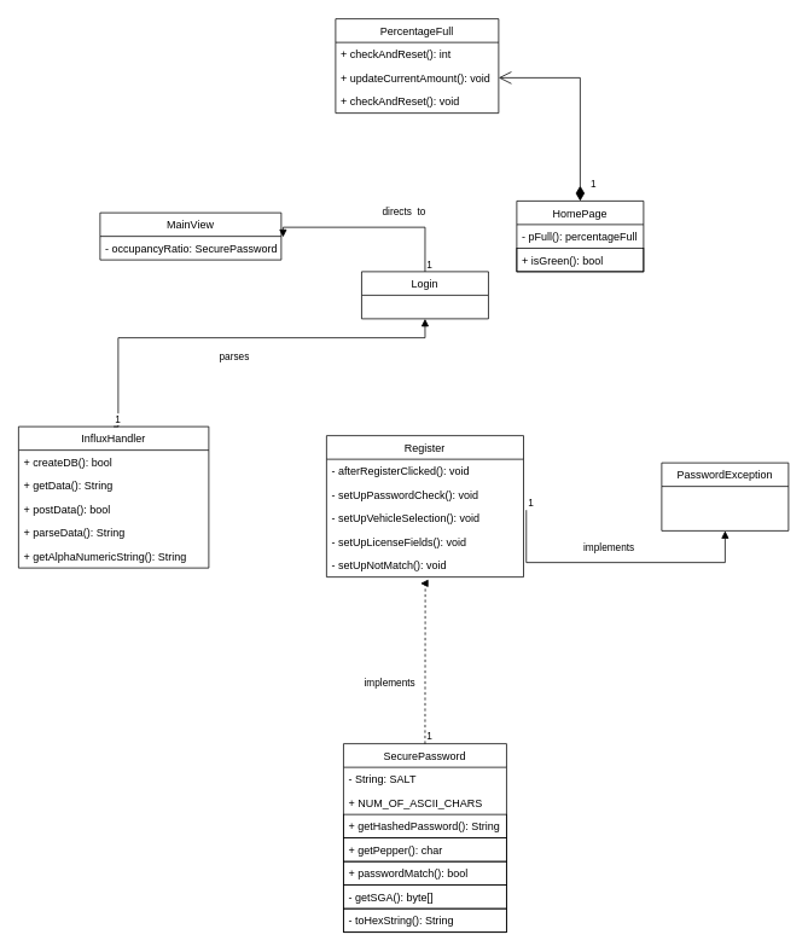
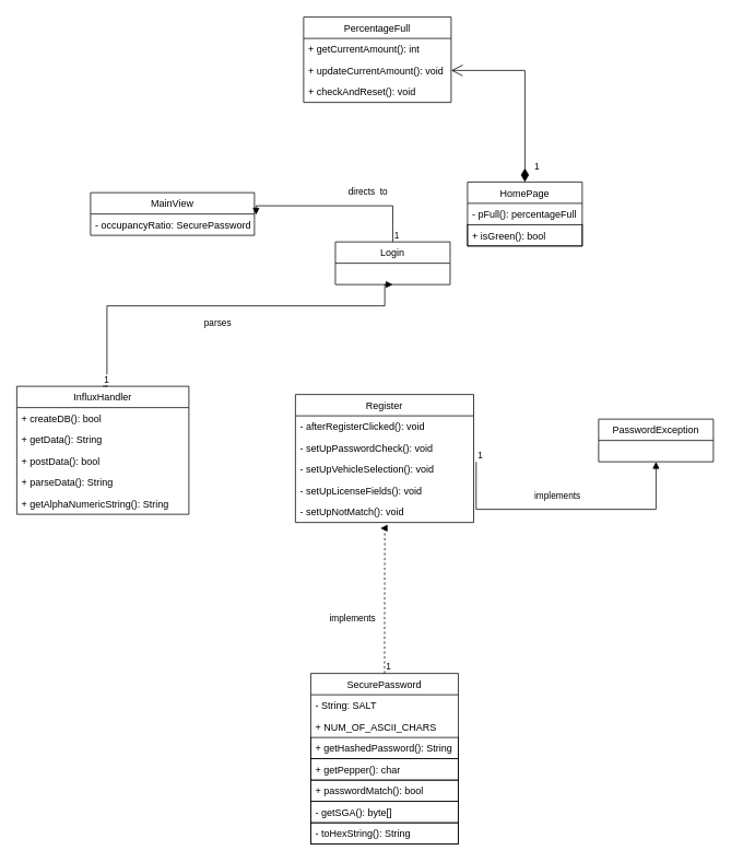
- <mxCell id="17" value="+ checkAndReset(): int" style="text;strokeColor=none;fillColor=none;align=left;verticalAlign=top;spacingLeft=4;spacingRight=4;overflow=hidden;rotatable=0;points=[[0,0.5],[1,0.5]];portConstraint=eastwest;" vertex="1" parent="16"><mxGeometry y="26" width="180" height="26" as="geometry" /></mxCell>
+ <mxCell id="17" value="+ getCurrentAmount(): int" style="text;strokeColor=none;fillColor=none;align=left;verticalAlign=top;spacingLeft=4;spacingRight=4;overflow=hidden;rotatable=0;points=[[0,0.5],[1,0.5]];portConstraint=eastwest;" vertex="1" parent="16"><mxGeometry y="26" width="180" height="26" as="geometry" /></mxCell>
- <mxCell id="23" value="Login" style="swimlane;fontStyle=0;childLayout=stackLayout;horizontal=1;startSize=26;fillColor=none;horizontalStack=0;resizeParent=1;resizeParentMax=0;resizeLast=0;collapsible=1;marginBottom=0;" vertex="1" parent="1"><mxGeometry x="398.75" y="299" width="140" height="52" as="geometry" /></mxCell>
+ <mxCell id="23" value="Login" style="swimlane;fontStyle=0;childLayout=stackLayout;horizontal=1;startSize=26;fillColor=none;horizontalStack=0;resizeParent=1;resizeParentMax=0;resizeLast=0;collapsible=1;marginBottom=0;" vertex="1" parent="1"><mxGeometry x="408.75" y="294" width="140" height="52" as="geometry" /></mxCell>
- <mxCell id="20" value="PasswordException" style="swimlane;fontStyle=0;childLayout=stackLayout;horizontal=1;startSize=26;fillColor=none;horizontalStack=0;resizeParent=1;resizeParentMax=0;resizeLast=0;collapsible=1;marginBottom=0;" vertex="1" parent="1"><mxGeometry x="730" y="510" width="140" height="75" as="geometry" /></mxCell>
+ <mxCell id="20" value="PasswordException" style="swimlane;fontStyle=0;childLayout=stackLayout;horizontal=1;startSize=26;fillColor=none;horizontalStack=0;resizeParent=1;resizeParentMax=0;resizeLast=0;collapsible=1;marginBottom=0;" vertex="1" parent="1"><mxGeometry x="730" y="510" width="140" height="52" as="geometry" /></mxCell>
